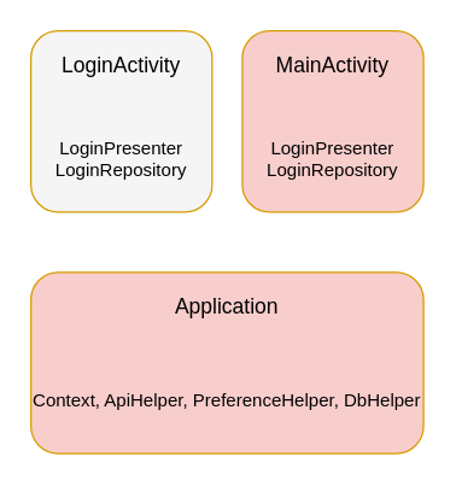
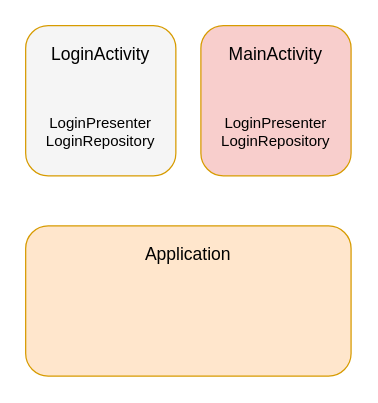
- <mxCell id="9" value="Application" style="rounded=1;whiteSpace=wrap;html=1;fontSize=14;glass=0;strokeWidth=1;shadow=0;verticalAlign=top;spacing=10;fillColor=#f8cecc;strokeColor=#d79b00;" vertex="1" parent="8"><mxGeometry width="260" height="120" as="geometry" /></mxCell>
+ <mxCell id="9" value="Application" style="rounded=1;whiteSpace=wrap;html=1;fontSize=14;glass=0;strokeWidth=1;shadow=0;verticalAlign=top;spacing=10;fillColor=#ffe6cc;strokeColor=#d79b00;" vertex="1" parent="8"><mxGeometry width="260" height="120" as="geometry" /></mxCell>
- <mxCell id="10" value="&lt;div&gt;Context, ApiHelper, PreferenceHelper, DbHelper&lt;/div&gt;" style="rounded=0;whiteSpace=wrap;html=1;fillColor=none;strokeColor=none;" vertex="1" parent="8"><mxGeometry y="70" width="260" height="30" as="geometry" /></mxCell>
